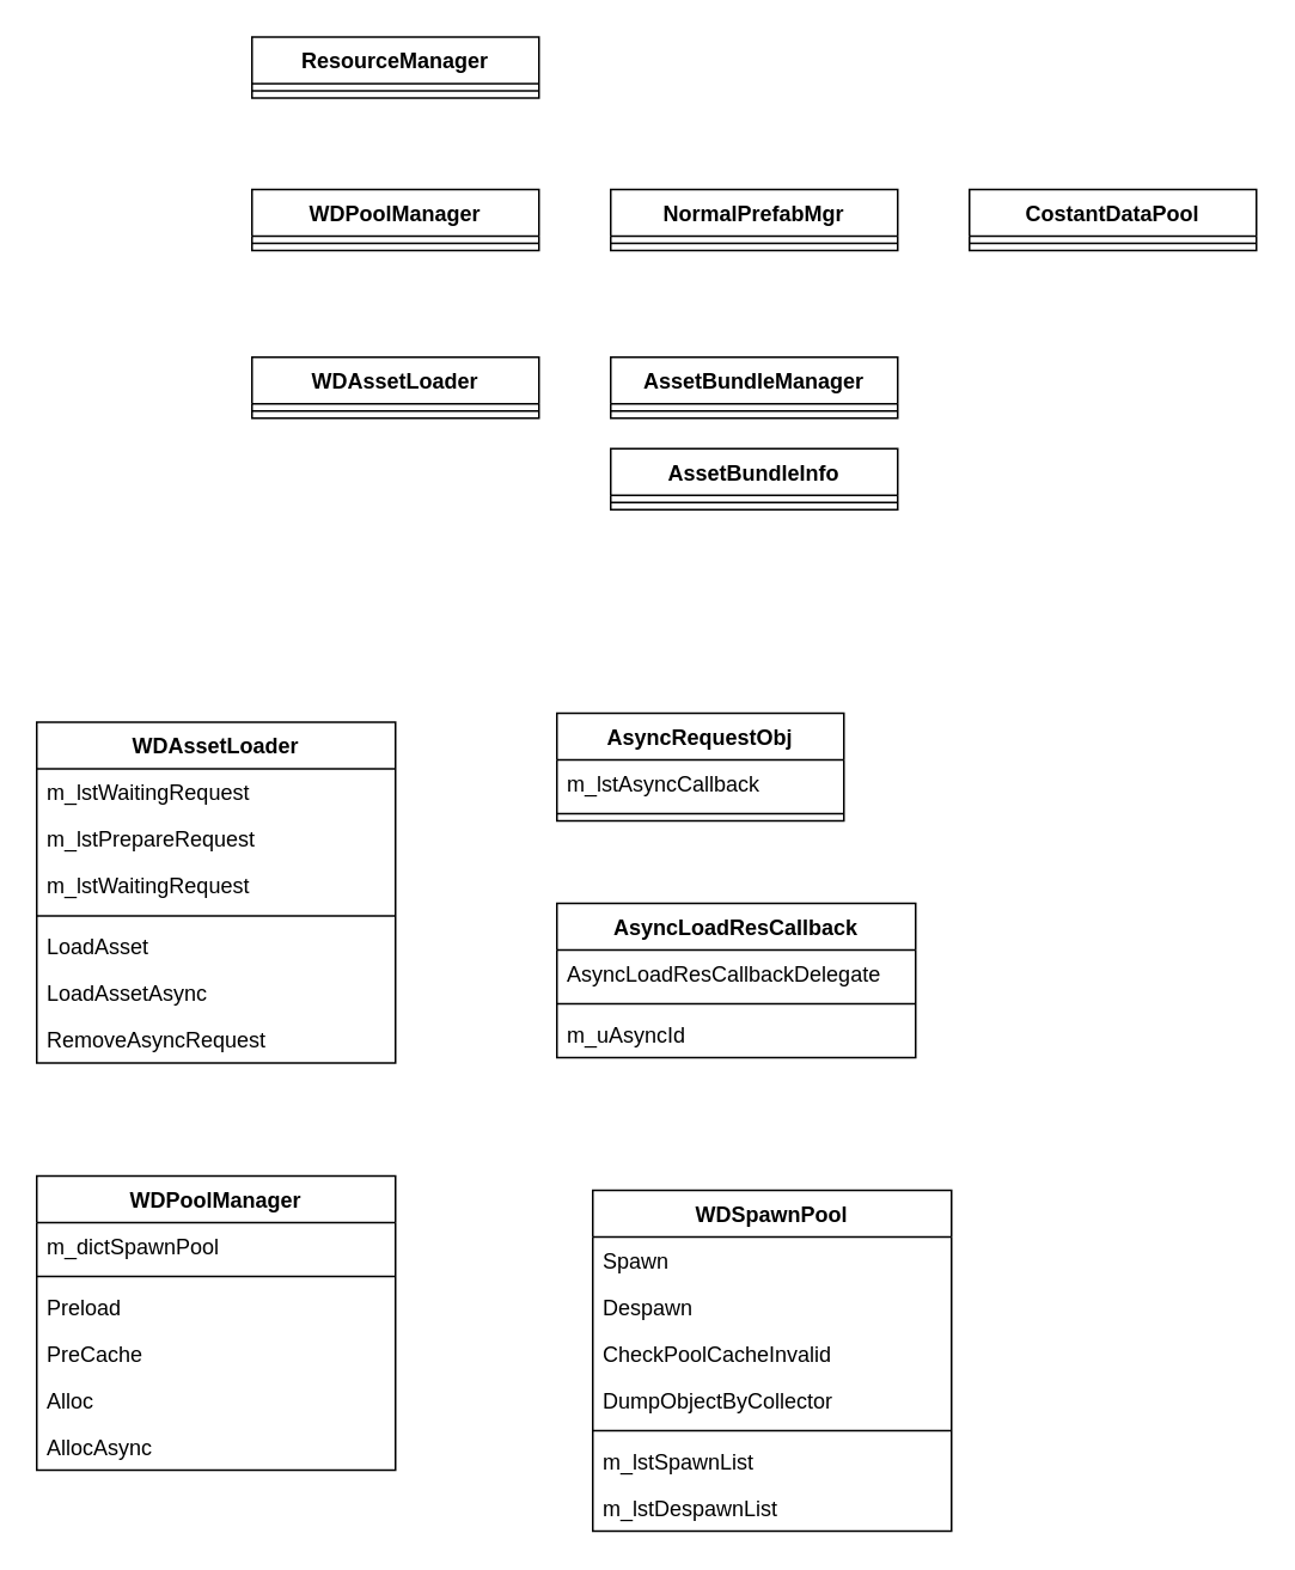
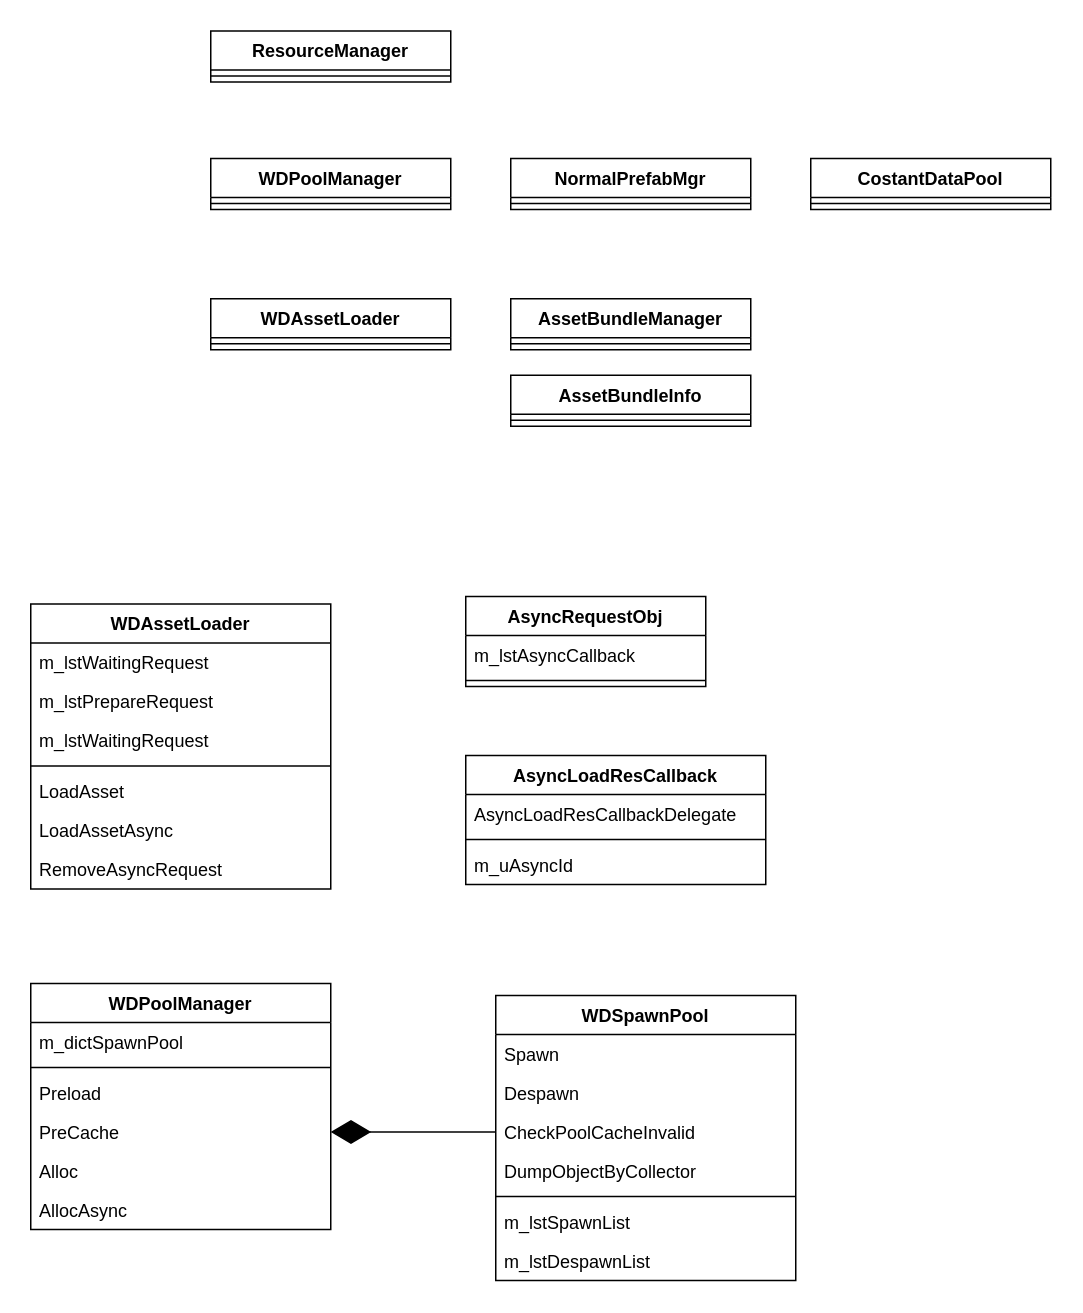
+ <mxCell id="46" value="" style="endArrow=diamondThin;endFill=1;endSize=24;html=1;entryX=1;entryY=0.5;entryDx=0;entryDy=0;exitX=0;exitY=0.5;exitDx=0;exitDy=0;" edge="1" parent="1" source="41" target="35"><mxGeometry width="160" relative="1" as="geometry"><mxPoint x="90" y="935" as="sourcePoint" /><mxPoint x="280" y="855" as="targetPoint" /></mxGeometry></mxCell>
